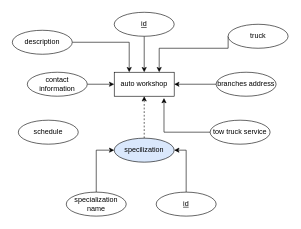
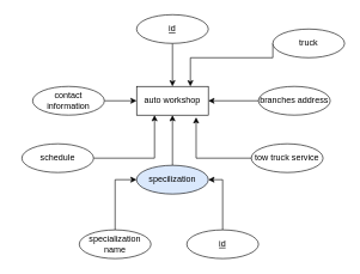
- <mxCell id="17" value="description" style="ellipse;whiteSpace=wrap;html=1;align=center;" parent="1" vertex="1"><mxGeometry x="20" y="50" width="100" height="40" as="geometry" /></mxCell>
- <mxCell id="16" style="edgeStyle=orthogonalEdgeStyle;rounded=0;orthogonalLoop=1;jettySize=auto;html=1;entryX=0.25;entryY=0;entryDx=0;entryDy=0;" parent="1" source="17" target="2" edge="1"><mxGeometry relative="1" as="geometry" /></mxCell>
+ <mxCell id="12" style="edgeStyle=orthogonalEdgeStyle;rounded=0;orthogonalLoop=1;jettySize=auto;html=1;entryX=0.25;entryY=1;entryDx=0;entryDy=0;" parent="1" source="13" target="2" edge="1"><mxGeometry relative="1" as="geometry" /></mxCell>
- <mxCell id="3" style="edgeStyle=orthogonalEdgeStyle;rounded=0;orthogonalLoop=1;jettySize=auto;html=1;entryX=0.5;entryY=1;entryDx=0;entryDy=0;exitX=0.5;exitY=0;exitDx=0;exitDy=0;dashed=1;" parent="1" source="5" target="2" edge="1"><mxGeometry relative="1" as="geometry" /></mxCell>
+ <mxCell id="3" style="edgeStyle=orthogonalEdgeStyle;rounded=0;orthogonalLoop=1;jettySize=auto;html=1;entryX=0.5;entryY=1;entryDx=0;entryDy=0;exitX=0.5;exitY=0;exitDx=0;exitDy=0;" parent="1" source="5" target="2" edge="1"><mxGeometry relative="1" as="geometry" /></mxCell>
